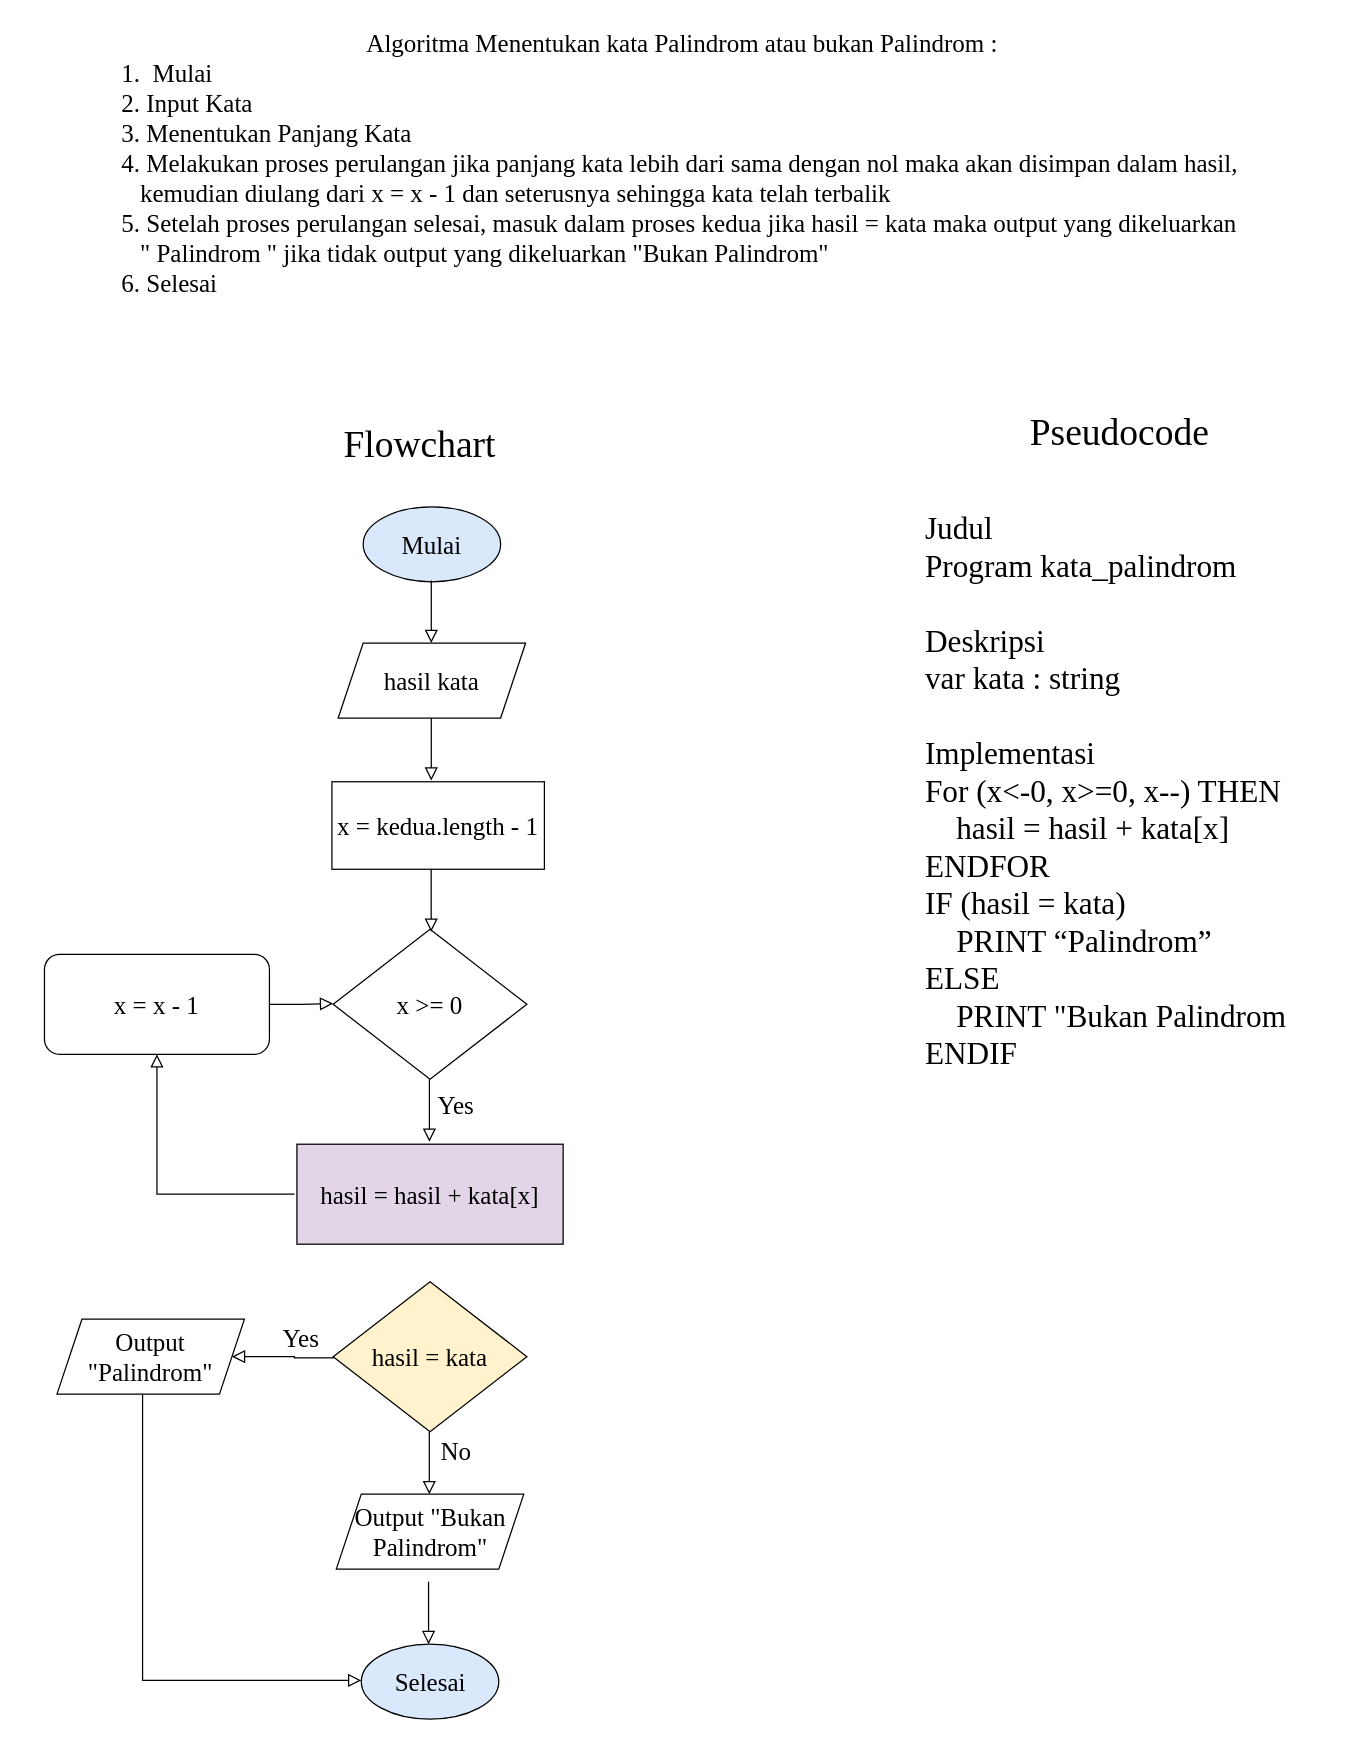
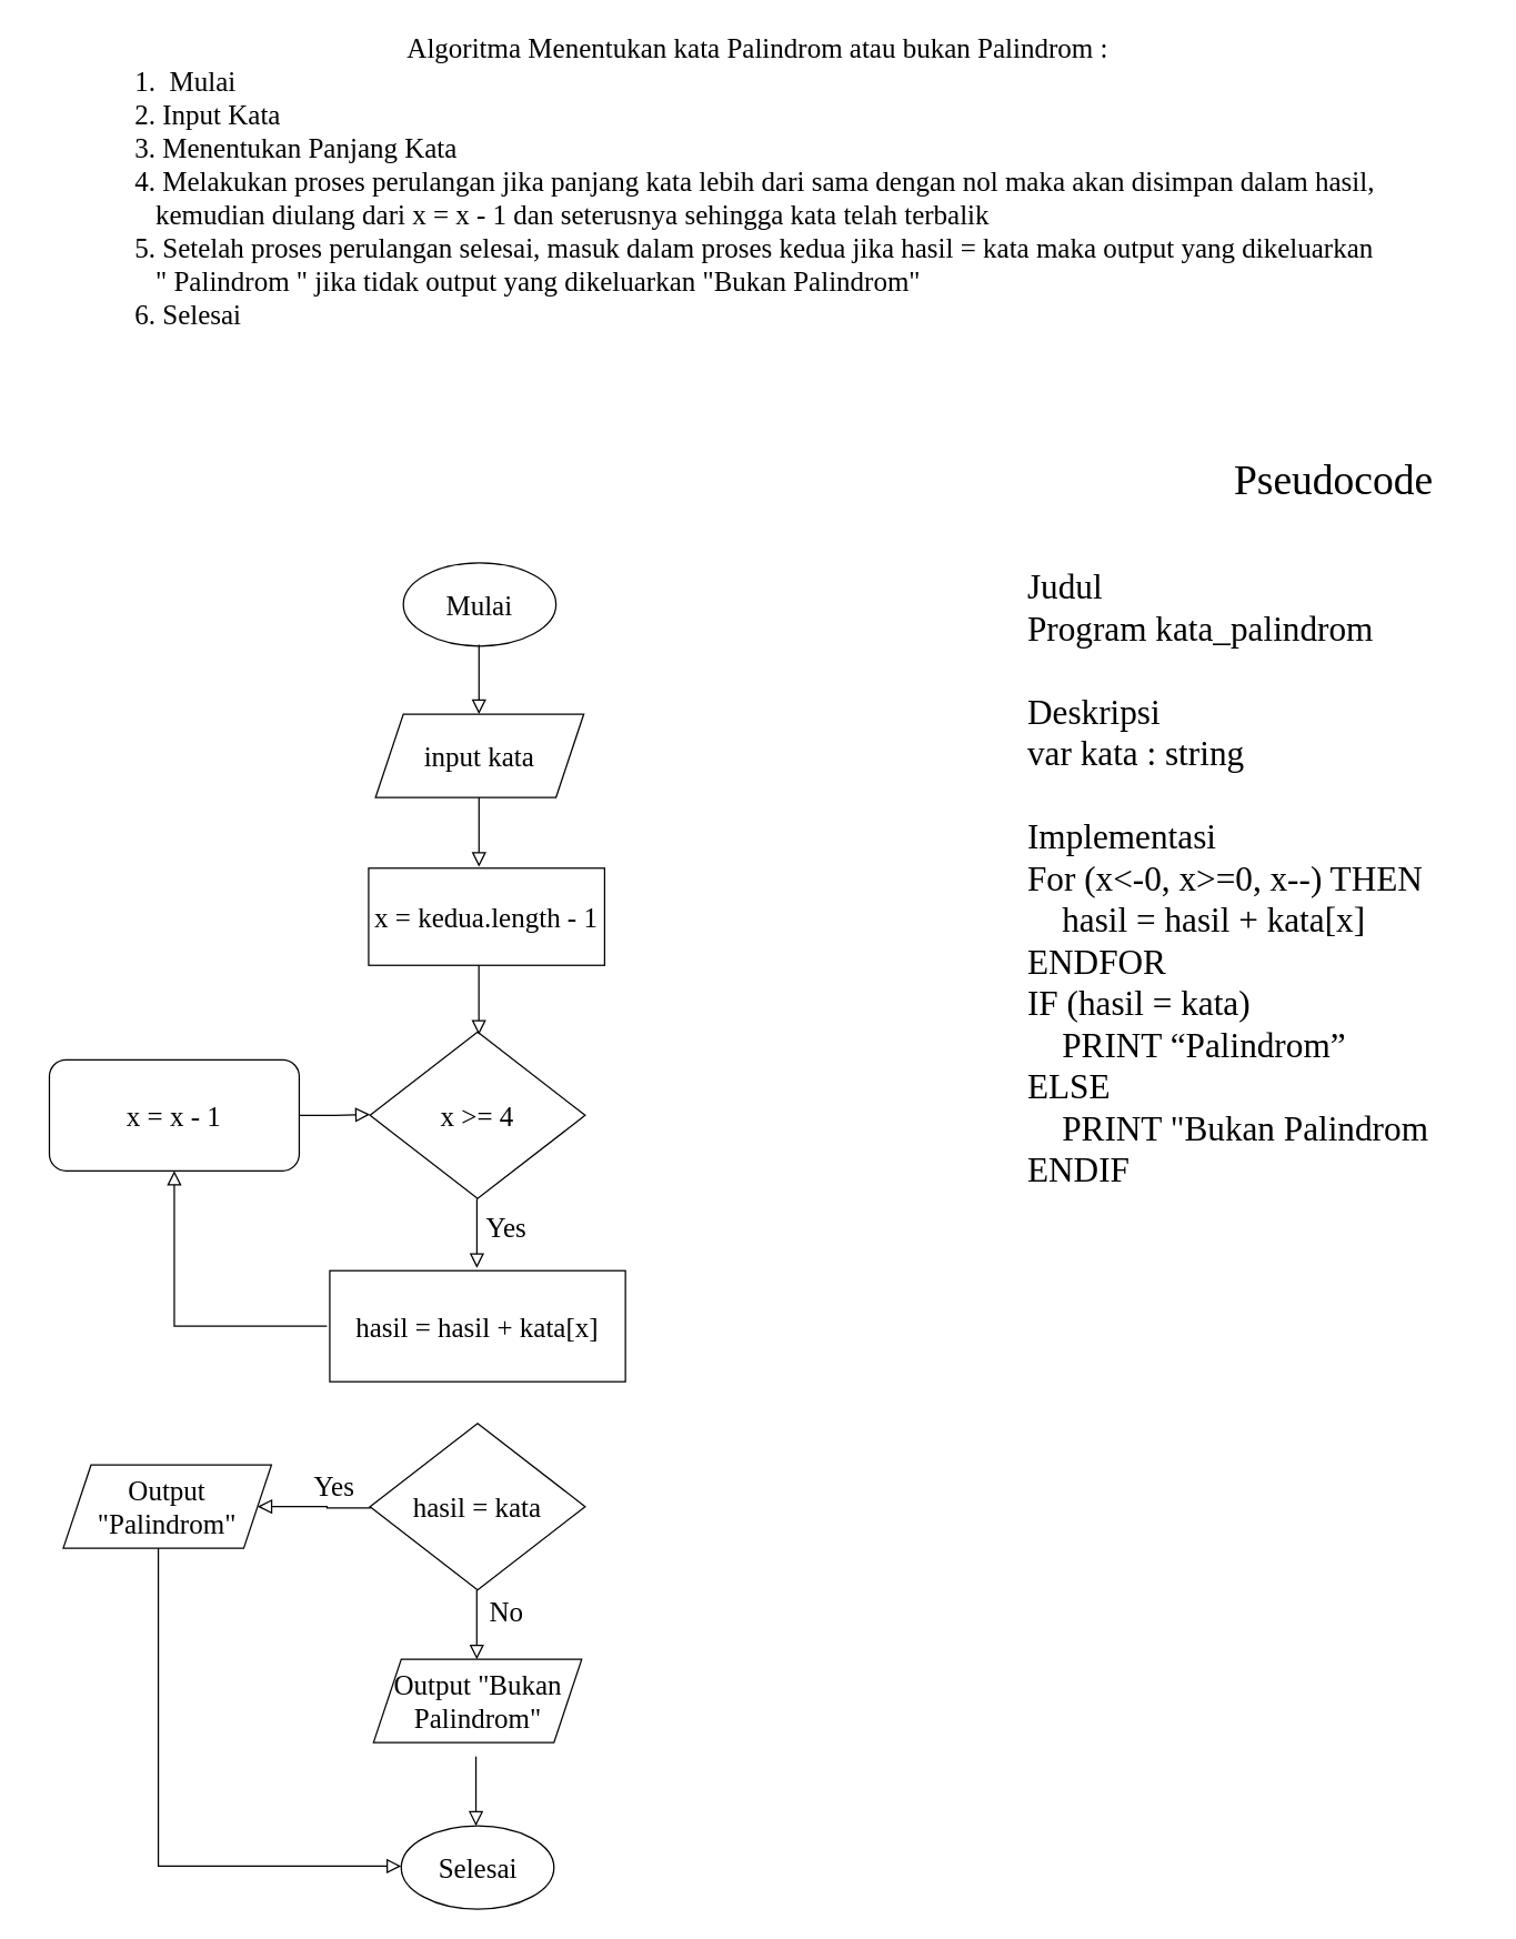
- <mxCell id="27" value="Pseudocode" style="text;html=1;align=center;verticalAlign=middle;resizable=0;points=[];autosize=1;strokeColor=none;fillColor=none;sketch=0;hachureGap=4;fontFamily=Architects Daughter;fontSource=https%3A%2F%2Ffonts.googleapis.com%2Fcss%3Ffamily%3DArchitects%2BDaughter;fontSize=30;" parent="1" vertex="1"><mxGeometry x="805" y="325" width="180" height="40" as="geometry" /></mxCell>
+ <mxCell id="27" value="Pseudocode" style="text;html=1;align=center;verticalAlign=middle;resizable=0;points=[];autosize=1;strokeColor=none;fillColor=none;sketch=0;hachureGap=4;fontFamily=Architects Daughter;fontSource=https%3A%2F%2Ffonts.googleapis.com%2Fcss%3Ffamily%3DArchitects%2BDaughter;fontSize=30;" parent="1" vertex="1"><mxGeometry x="870" y="325" width="180" height="40" as="geometry" /></mxCell>
- <mxCell id="26" value="Flowchart" style="text;html=1;align=center;verticalAlign=middle;resizable=0;points=[];autosize=1;strokeColor=none;fillColor=none;sketch=0;hachureGap=4;fontFamily=Architects Daughter;fontSource=https%3A%2F%2Ffonts.googleapis.com%2Fcss%3Ffamily%3DArchitects%2BDaughter;fontSize=30;" parent="1" vertex="1"><mxGeometry x="255" y="335" width="160" height="40" as="geometry" /></mxCell>
- <mxCell id="2" value="Mulai" style="ellipse;whiteSpace=wrap;html=1;hachureGap=4;fontFamily=Architects Daughter;fontSource=https%3A%2F%2Ffonts.googleapis.com%2Fcss%3Ffamily%3DArchitects%2BDaughter;fontSize=20;rounded=0;fillColor=#dae8fc;" parent="1" vertex="1"><mxGeometry x="290" y="405" width="110" height="60" as="geometry" /></mxCell>
+ <mxCell id="2" value="Mulai" style="ellipse;whiteSpace=wrap;html=1;hachureGap=4;fontFamily=Architects Daughter;fontSource=https%3A%2F%2Ffonts.googleapis.com%2Fcss%3Ffamily%3DArchitects%2BDaughter;fontSize=20;rounded=0;" parent="1" vertex="1"><mxGeometry x="290" y="405" width="110" height="60" as="geometry" /></mxCell>
- <mxCell id="4" value="hasil kata" style="shape=parallelogram;perimeter=parallelogramPerimeter;whiteSpace=wrap;html=1;fixedSize=1;hachureGap=4;fontFamily=Architects Daughter;fontSource=https%3A%2F%2Ffonts.googleapis.com%2Fcss%3Ffamily%3DArchitects%2BDaughter;fontSize=20;rounded=0;" parent="1" vertex="1"><mxGeometry x="270" y="514" width="150" height="60" as="geometry" /></mxCell>
+ <mxCell id="4" value="input kata" style="shape=parallelogram;perimeter=parallelogramPerimeter;whiteSpace=wrap;html=1;fixedSize=1;hachureGap=4;fontFamily=Architects Daughter;fontSource=https%3A%2F%2Ffonts.googleapis.com%2Fcss%3Ffamily%3DArchitects%2BDaughter;fontSize=20;rounded=0;" parent="1" vertex="1"><mxGeometry x="270" y="514" width="150" height="60" as="geometry" /></mxCell>
- <mxCell id="6" value="x &amp;gt;= 0" style="rhombus;whiteSpace=wrap;html=1;hachureGap=4;fontFamily=Architects Daughter;fontSource=https%3A%2F%2Ffonts.googleapis.com%2Fcss%3Ffamily%3DArchitects%2BDaughter;fontSize=20;rounded=0;" parent="1" vertex="1"><mxGeometry x="266" y="743.06" width="155" height="120" as="geometry" /></mxCell>
+ <mxCell id="6" value="x &amp;gt;= 4" style="rhombus;whiteSpace=wrap;html=1;hachureGap=4;fontFamily=Architects Daughter;fontSource=https%3A%2F%2Ffonts.googleapis.com%2Fcss%3Ffamily%3DArchitects%2BDaughter;fontSize=20;rounded=0;" parent="1" vertex="1"><mxGeometry x="266" y="743.06" width="155" height="120" as="geometry" /></mxCell>
- <mxCell id="9" value="hasil = hasil + kata[x]" style="rounded=0;whiteSpace=wrap;html=1;hachureGap=4;fontFamily=Architects Daughter;fontSource=https%3A%2F%2Ffonts.googleapis.com%2Fcss%3Ffamily%3DArchitects%2BDaughter;fontSize=20;fillColor=#e1d5e7;" parent="1" vertex="1"><mxGeometry x="237" y="915" width="213" height="80" as="geometry" /></mxCell>
+ <mxCell id="9" value="hasil = hasil + kata[x]" style="rounded=0;whiteSpace=wrap;html=1;hachureGap=4;fontFamily=Architects Daughter;fontSource=https%3A%2F%2Ffonts.googleapis.com%2Fcss%3Ffamily%3DArchitects%2BDaughter;fontSize=20;" parent="1" vertex="1"><mxGeometry x="237" y="915" width="213" height="80" as="geometry" /></mxCell>
- <mxCell id="18" value="hasil = kata" style="rhombus;whiteSpace=wrap;html=1;hachureGap=4;fontFamily=Architects Daughter;fontSource=https%3A%2F%2Ffonts.googleapis.com%2Fcss%3Ffamily%3DArchitects%2BDaughter;fontSize=20;rounded=0;fillColor=#fff2cc;" parent="1" vertex="1"><mxGeometry x="266" y="1025" width="155" height="120" as="geometry" /></mxCell>
+ <mxCell id="18" value="hasil = kata" style="rhombus;whiteSpace=wrap;html=1;hachureGap=4;fontFamily=Architects Daughter;fontSource=https%3A%2F%2Ffonts.googleapis.com%2Fcss%3Ffamily%3DArchitects%2BDaughter;fontSize=20;rounded=0;" parent="1" vertex="1"><mxGeometry x="266" y="1025" width="155" height="120" as="geometry" /></mxCell>
- <mxCell id="12" value="Selesai" style="ellipse;whiteSpace=wrap;html=1;hachureGap=4;fontFamily=Architects Daughter;fontSource=https%3A%2F%2Ffonts.googleapis.com%2Fcss%3Ffamily%3DArchitects%2BDaughter;fontSize=20;rounded=0;fillColor=#dae8fc;" parent="1" vertex="1"><mxGeometry x="288.5" y="1315" width="110" height="60" as="geometry" /></mxCell>
+ <mxCell id="12" value="Selesai" style="ellipse;whiteSpace=wrap;html=1;hachureGap=4;fontFamily=Architects Daughter;fontSource=https%3A%2F%2Ffonts.googleapis.com%2Fcss%3Ffamily%3DArchitects%2BDaughter;fontSize=20;rounded=0;" parent="1" vertex="1"><mxGeometry x="288.5" y="1315" width="110" height="60" as="geometry" /></mxCell>
